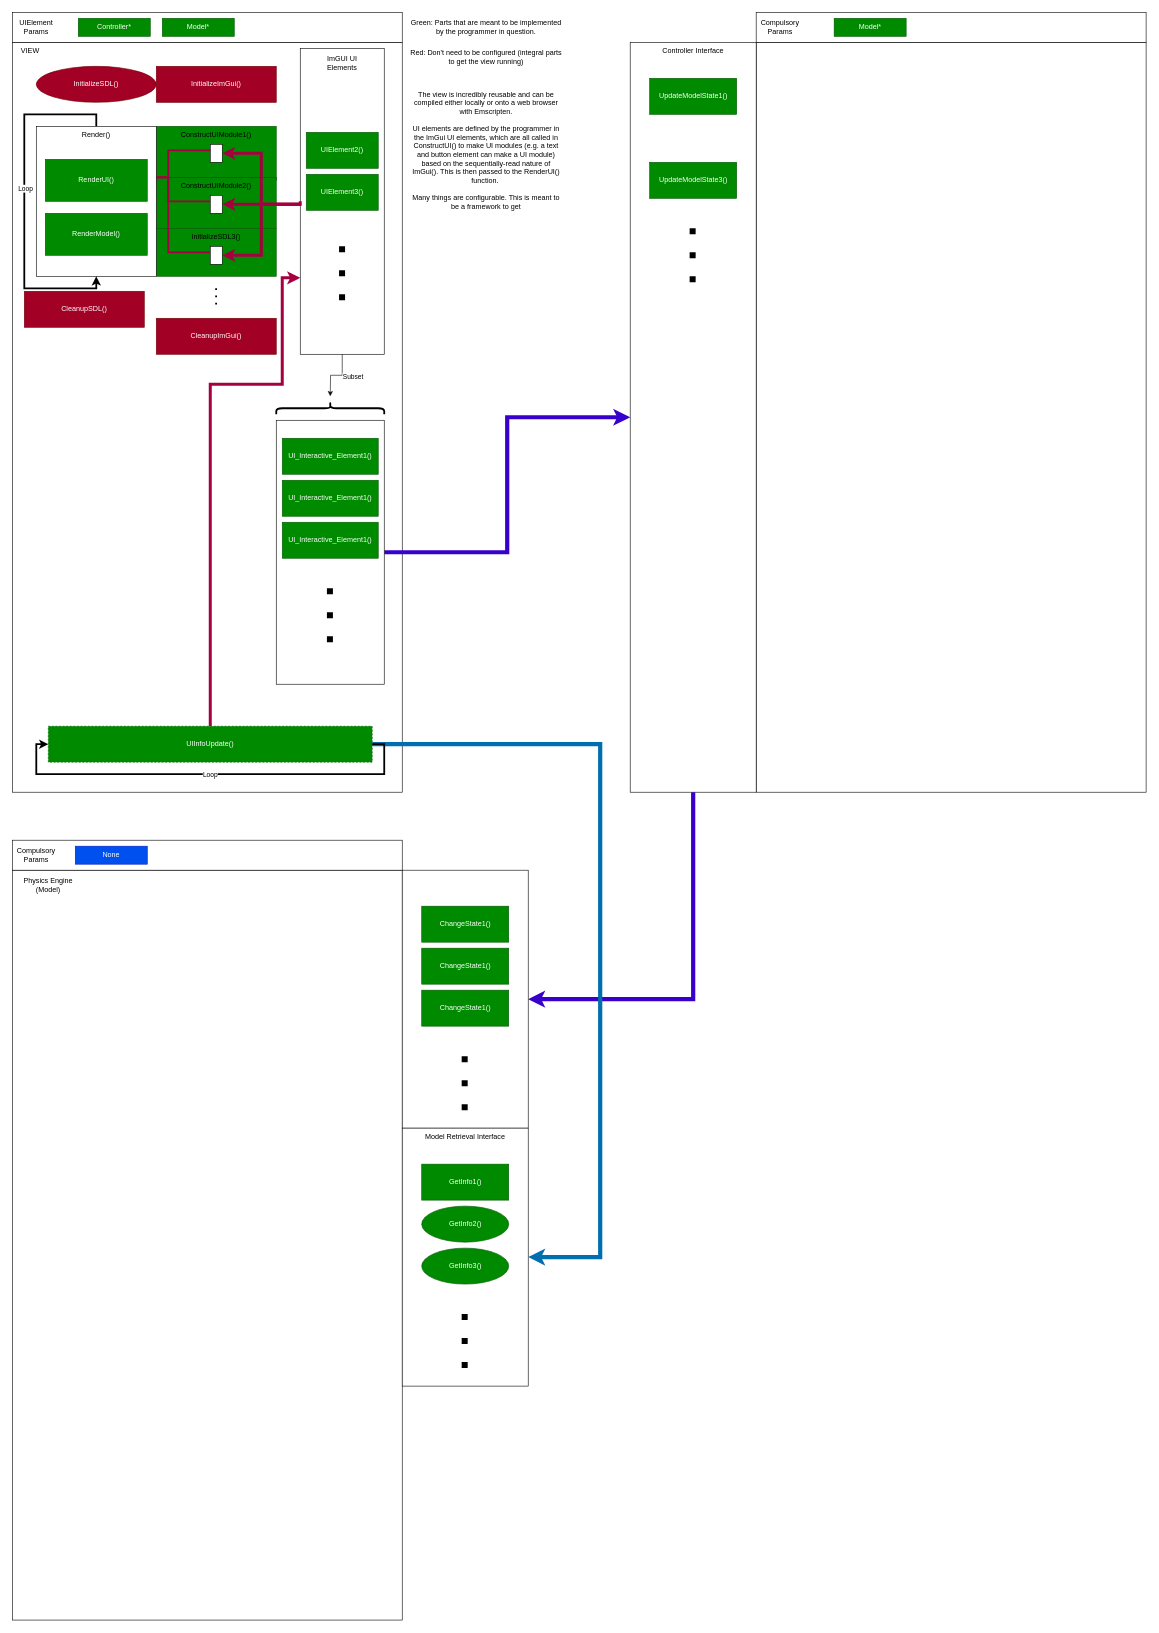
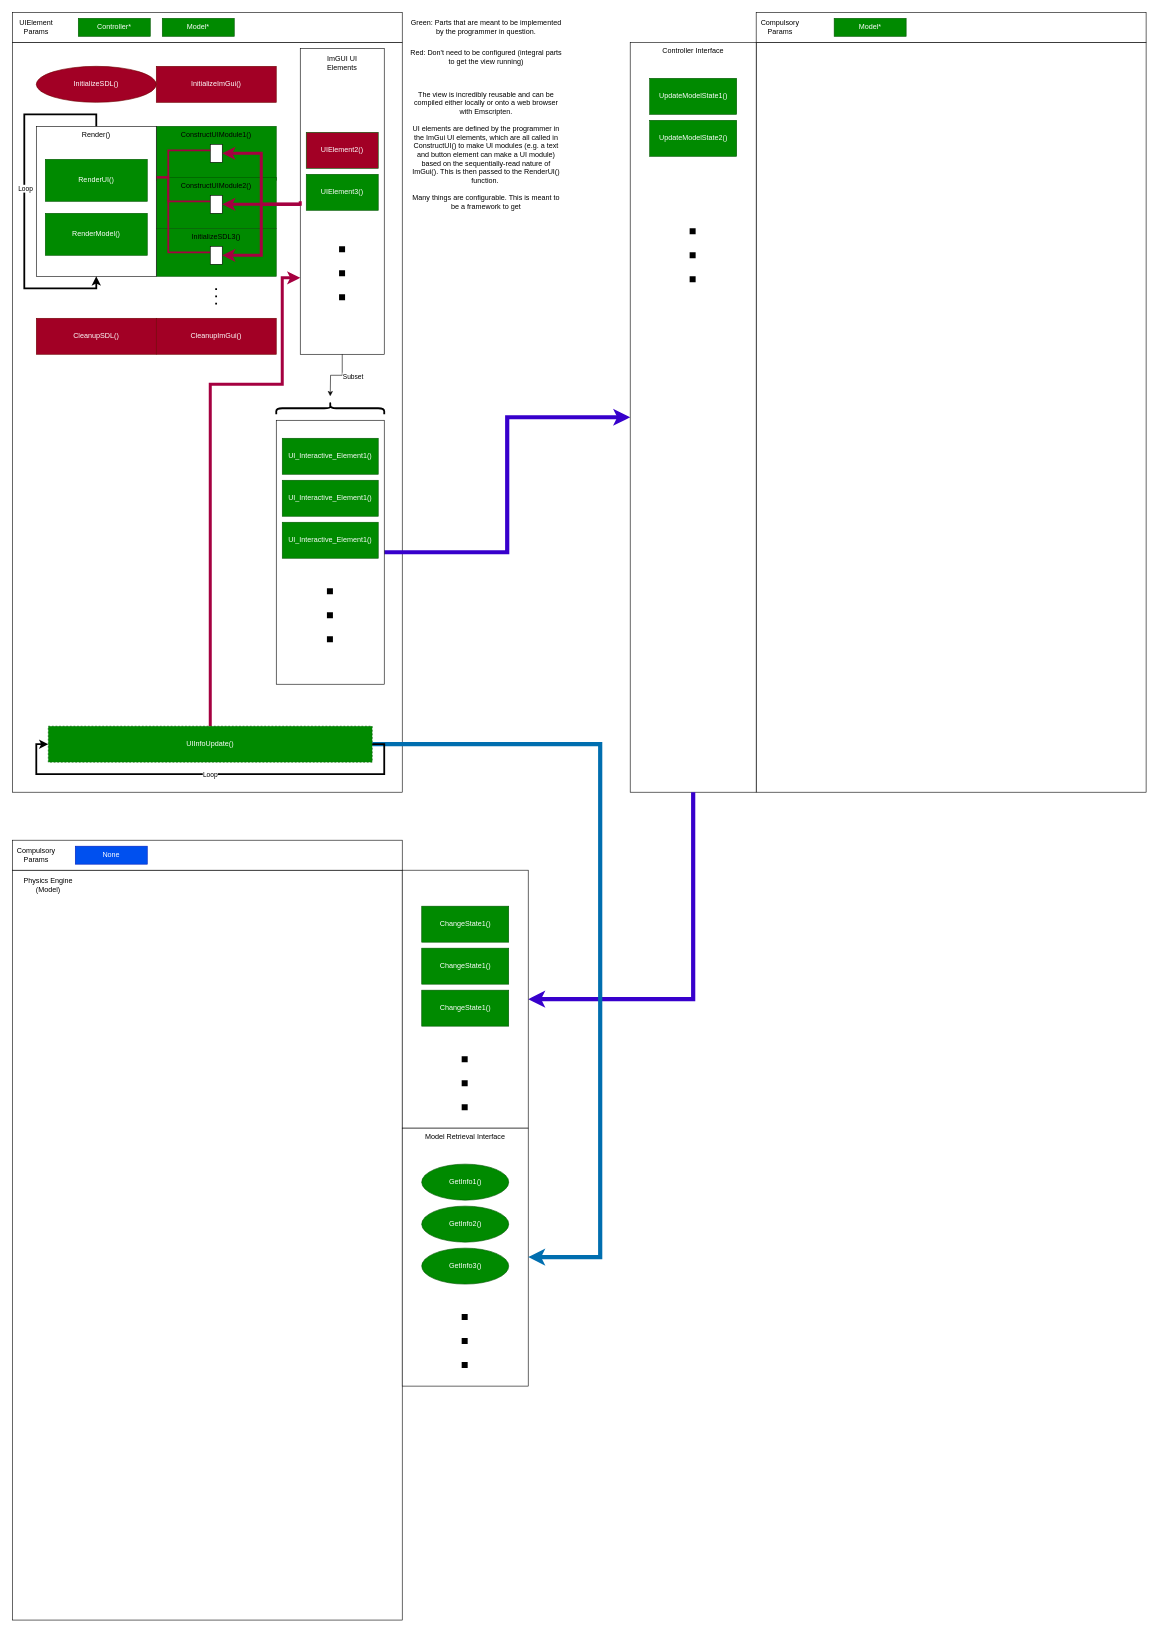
- <mxCell id="3" value="VIEW" style="text;html=1;strokeColor=none;fillColor=none;align=center;verticalAlign=middle;whiteSpace=wrap;rounded=0;" vertex="1" parent="1"><mxGeometry y="70" width="60" height="30" as="geometry" x="20" /></mxCell>
+ <mxCell id="58" value="UpdateModelState2()" style="rounded=0;whiteSpace=wrap;html=1;fillColor=#008a00;fontColor=#ffffff;strokeColor=#005700;" vertex="1" parent="54"><mxGeometry x="32.5" y="130" width="145" height="60" as="geometry" /></mxCell>
- <mxCell id="13" value="UIElement2()" style="rounded=0;whiteSpace=wrap;html=1;fillColor=#008a00;fontColor=#ffffff;strokeColor=#005700;" vertex="1" parent="1"><mxGeometry x="510" y="220" width="120" height="60" as="geometry" /></mxCell>
+ <mxCell id="13" value="UIElement2()" style="rounded=0;whiteSpace=wrap;html=1;fillColor=#a20025;fontColor=#ffffff;strokeColor=#005700;" vertex="1" parent="1"><mxGeometry x="510" y="220" width="120" height="60" as="geometry" /></mxCell>
- <mxCell id="59" value="UpdateModelState3()" style="rounded=0;whiteSpace=wrap;html=1;fillColor=#008a00;fontColor=#ffffff;strokeColor=#005700;" vertex="1" parent="54"><mxGeometry x="32.5" y="200" width="145" height="60" as="geometry" /></mxCell>
- <mxCell id="4" value="CleanupSDL()" style="rounded=0;whiteSpace=wrap;html=1;fillColor=#a20025;fontColor=#ffffff;strokeColor=#6F0000;" vertex="1" parent="1"><mxGeometry x="40" y="485" width="200" height="60" as="geometry" /></mxCell>
+ <mxCell id="4" value="CleanupSDL()" style="rounded=0;whiteSpace=wrap;html=1;fillColor=#a20025;fontColor=#ffffff;strokeColor=#6F0000;" vertex="1" parent="1"><mxGeometry x="60" y="530" width="200" height="60" as="geometry" /></mxCell>
- <mxCell id="76" value="GetInfo1()" style="rounded=0;whiteSpace=wrap;html=1;fillColor=#008a00;fontColor=#ffffff;strokeColor=#005700;" vertex="1" parent="1"><mxGeometry x="702.5" y="1940" width="145" height="60" as="geometry" /></mxCell>
+ <mxCell id="76" value="GetInfo1()" style="ellipse;whiteSpace=wrap;html=1;fillColor=#008a00;fontColor=#ffffff;strokeColor=#005700;" vertex="1" parent="1"><mxGeometry x="702.5" y="1940" width="145" height="60" as="geometry" /></mxCell>
